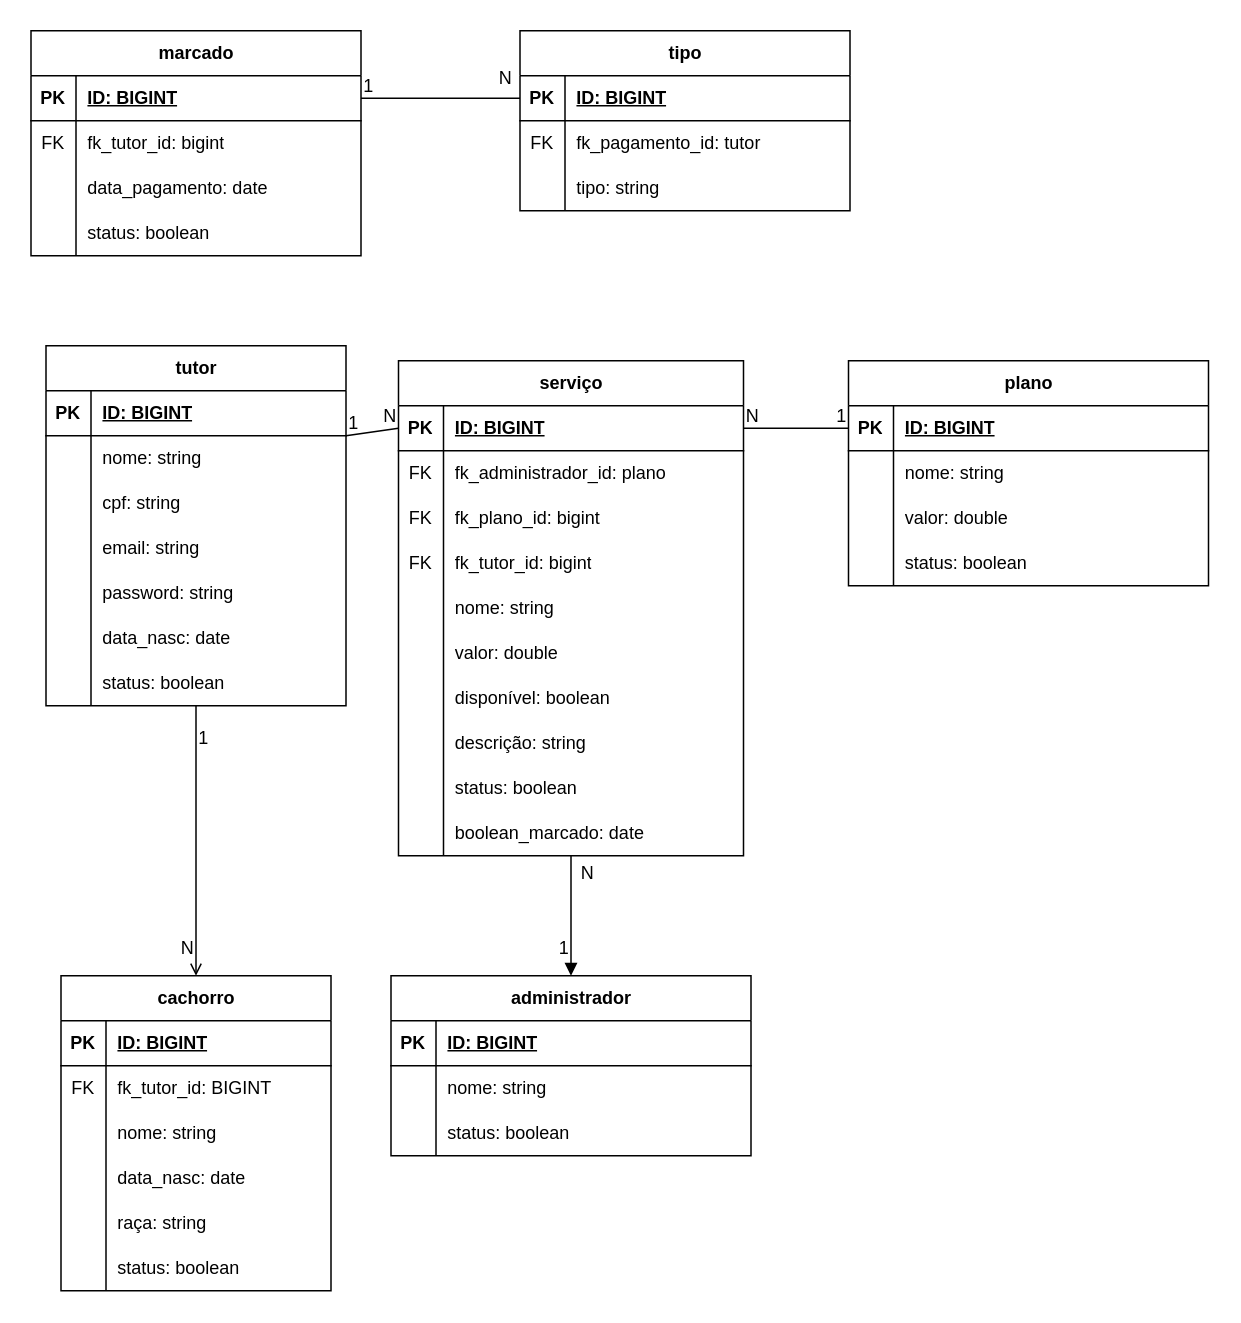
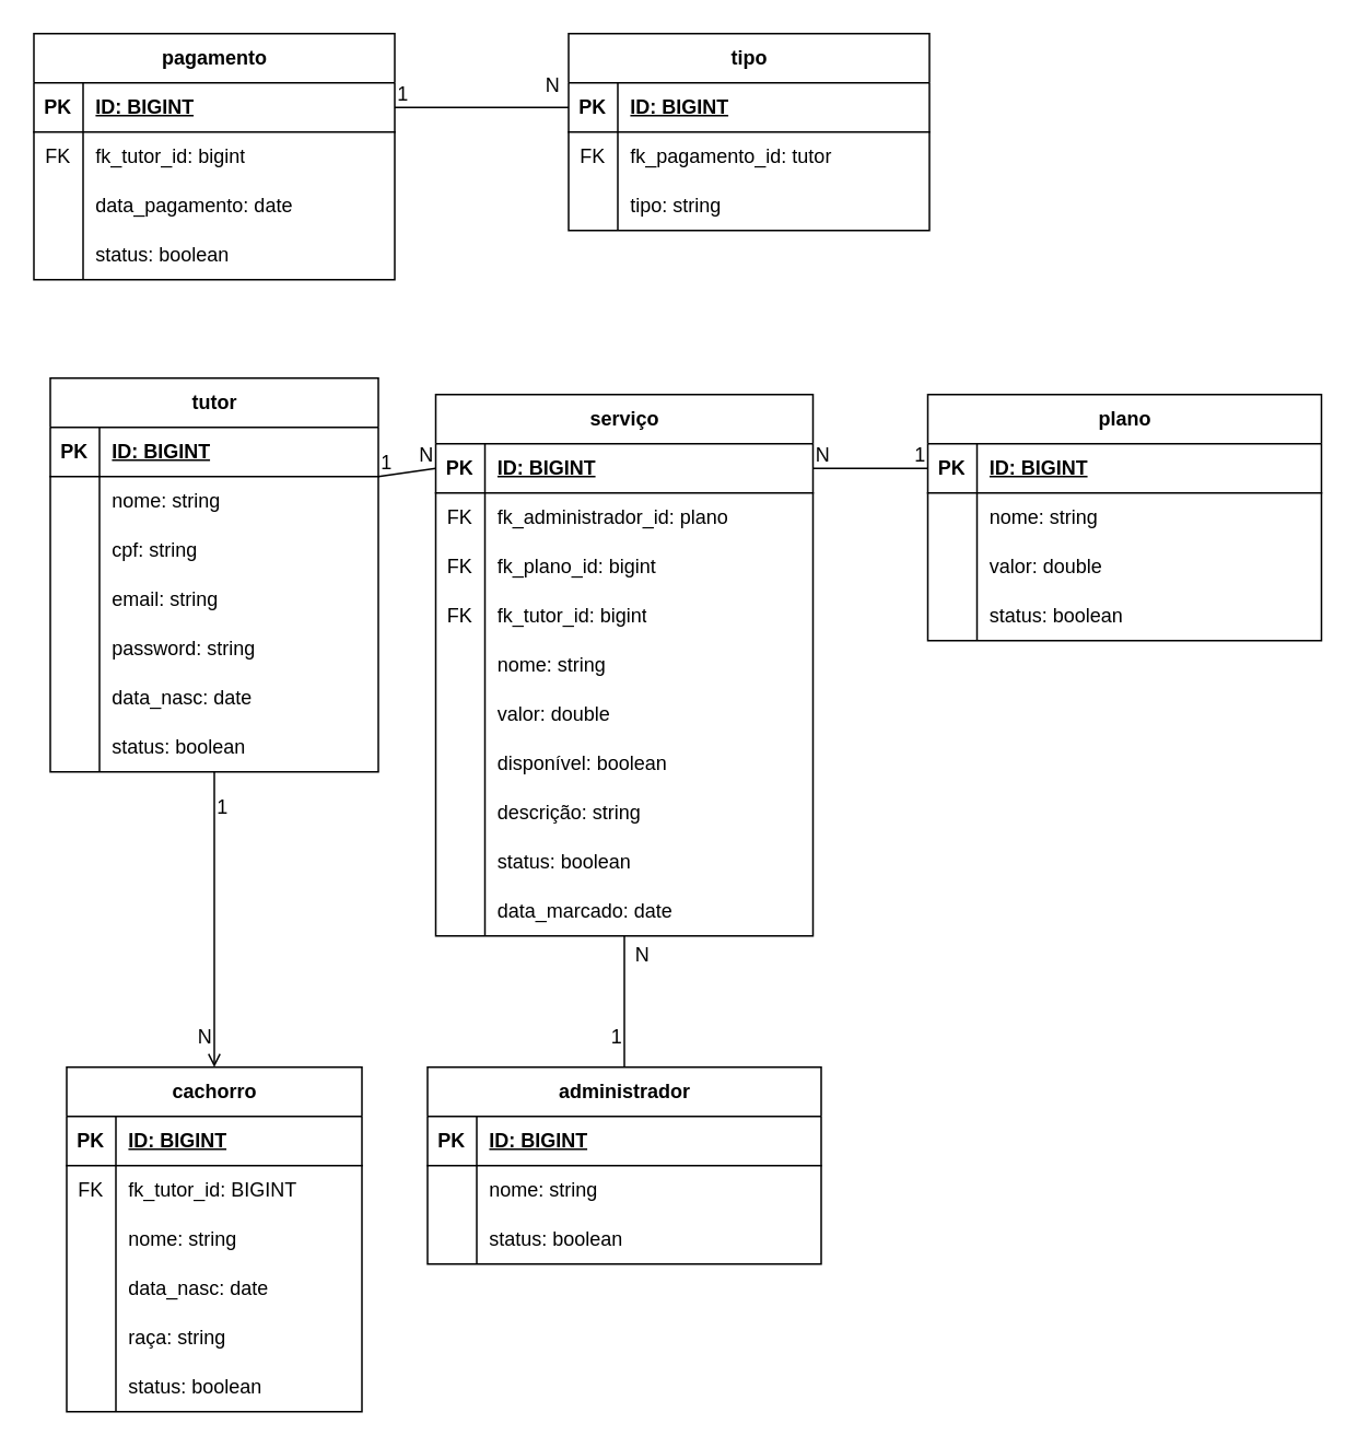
- <mxCell id="109" value="marcado" style="shape=table;startSize=30;container=1;collapsible=1;childLayout=tableLayout;fixedRows=1;rowLines=0;fontStyle=1;align=center;resizeLast=1;html=1;" vertex="1" parent="1"><mxGeometry x="20" y="20" width="220" height="150" as="geometry" /></mxCell>
+ <mxCell id="109" value="pagamento" style="shape=table;startSize=30;container=1;collapsible=1;childLayout=tableLayout;fixedRows=1;rowLines=0;fontStyle=1;align=center;resizeLast=1;html=1;" vertex="1" parent="1"><mxGeometry x="20" y="20" width="220" height="150" as="geometry" /></mxCell>
- <mxCell id="79" value="boolean_marcado: date&lt;span style=&quot;background-color: initial;&quot;&gt;&amp;nbsp;&lt;/span&gt;" style="shape=partialRectangle;connectable=0;fillColor=none;top=0;left=0;bottom=0;right=0;align=left;spacingLeft=6;overflow=hidden;whiteSpace=wrap;html=1;" vertex="1" parent="77"><mxGeometry x="30" width="200" height="30" as="geometry"><mxRectangle width="200" height="30" as="alternateBounds" /></mxGeometry></mxCell>
+ <mxCell id="79" value="data_marcado: date&lt;span style=&quot;background-color: initial;&quot;&gt;&amp;nbsp;&lt;/span&gt;" style="shape=partialRectangle;connectable=0;fillColor=none;top=0;left=0;bottom=0;right=0;align=left;spacingLeft=6;overflow=hidden;whiteSpace=wrap;html=1;" vertex="1" parent="77"><mxGeometry x="30" width="200" height="30" as="geometry"><mxRectangle width="200" height="30" as="alternateBounds" /></mxGeometry></mxCell>
- <mxCell id="106" value="" style="endArrow=block;html=1;rounded=0;exitX=0.5;exitY=1;exitDx=0;exitDy=0;entryX=0.5;entryY=0;entryDx=0;entryDy=0;" edge="1" parent="1" source="49" target="96"><mxGeometry relative="1" as="geometry"><mxPoint x="413" y="584.44" as="sourcePoint" /><mxPoint x="494" y="584.44" as="targetPoint" /></mxGeometry></mxCell>
+ <mxCell id="106" value="" style="endArrow=none;html=1;rounded=0;exitX=0.5;exitY=1;exitDx=0;exitDy=0;entryX=0.5;entryY=0;entryDx=0;entryDy=0;" edge="1" parent="1" source="49" target="96"><mxGeometry relative="1" as="geometry"><mxPoint x="413" y="584.44" as="sourcePoint" /><mxPoint x="494" y="584.44" as="targetPoint" /></mxGeometry></mxCell>
